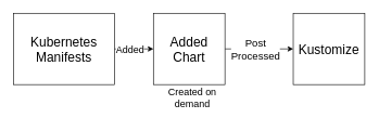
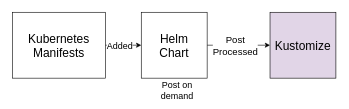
- <mxCell id="7" value="&lt;div style=&quot;font-size: 20px&quot;&gt;&lt;font style=&quot;font-size: 20px&quot;&gt;Added&lt;br&gt;&lt;/font&gt;&lt;/div&gt;&lt;div style=&quot;font-size: 20px&quot;&gt;&lt;font style=&quot;font-size: 20px&quot;&gt;Chart&lt;/font&gt;&lt;/div&gt;" style="whiteSpace=wrap;html=1;aspect=fixed;direction=south;" vertex="1" parent="1"><mxGeometry x="235" y="20" width="110" height="110" as="geometry" /></mxCell>
+ <mxCell id="7" value="&lt;div style=&quot;font-size: 20px&quot;&gt;&lt;font style=&quot;font-size: 20px&quot;&gt;Helm&lt;br&gt;&lt;/font&gt;&lt;/div&gt;&lt;div style=&quot;font-size: 20px&quot;&gt;&lt;font style=&quot;font-size: 20px&quot;&gt;Chart&lt;/font&gt;&lt;/div&gt;" style="whiteSpace=wrap;html=1;aspect=fixed;direction=south;" vertex="1" parent="1"><mxGeometry x="235" y="20" width="110" height="110" as="geometry" /></mxCell>
- <mxCell id="8" value="&lt;font style=&quot;font-size: 20px&quot;&gt;Kustomize&lt;/font&gt;" style="whiteSpace=wrap;html=1;aspect=fixed;" vertex="1" parent="1"><mxGeometry x="450" y="20" width="110" height="110" as="geometry" /></mxCell>
+ <mxCell id="8" value="&lt;font style=&quot;font-size: 20px&quot;&gt;Kustomize&lt;/font&gt;" style="whiteSpace=wrap;html=1;aspect=fixed;fillColor=#e1d5e7;" vertex="1" parent="1"><mxGeometry x="450" y="20" width="110" height="110" as="geometry" /></mxCell>
- <mxCell id="9" value="&lt;font style=&quot;font-size: 15px&quot;&gt;Created on demand&lt;/font&gt;" style="text;html=1;strokeColor=none;fillColor=none;align=center;verticalAlign=middle;whiteSpace=wrap;rounded=0;" vertex="1" parent="1"><mxGeometry x="245" y="140" width="100" height="20" as="geometry" /></mxCell>
+ <mxCell id="9" value="&lt;font style=&quot;font-size: 15px&quot;&gt;Post on demand&lt;/font&gt;" style="text;html=1;strokeColor=none;fillColor=none;align=center;verticalAlign=middle;whiteSpace=wrap;rounded=0;" vertex="1" parent="1"><mxGeometry x="245" y="140" width="100" height="20" as="geometry" /></mxCell>
